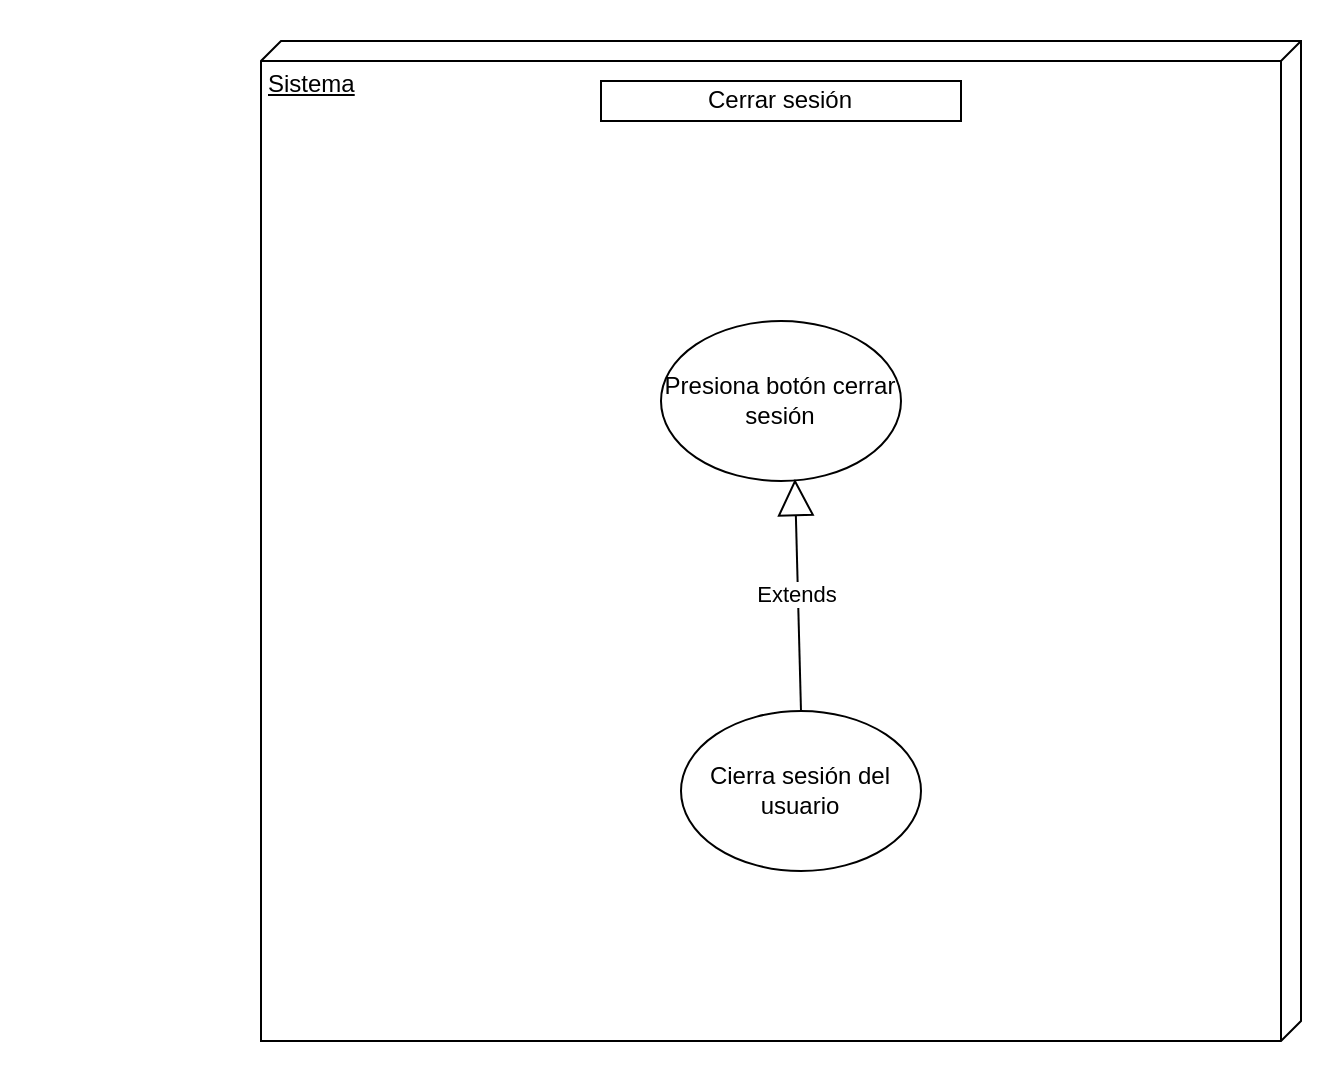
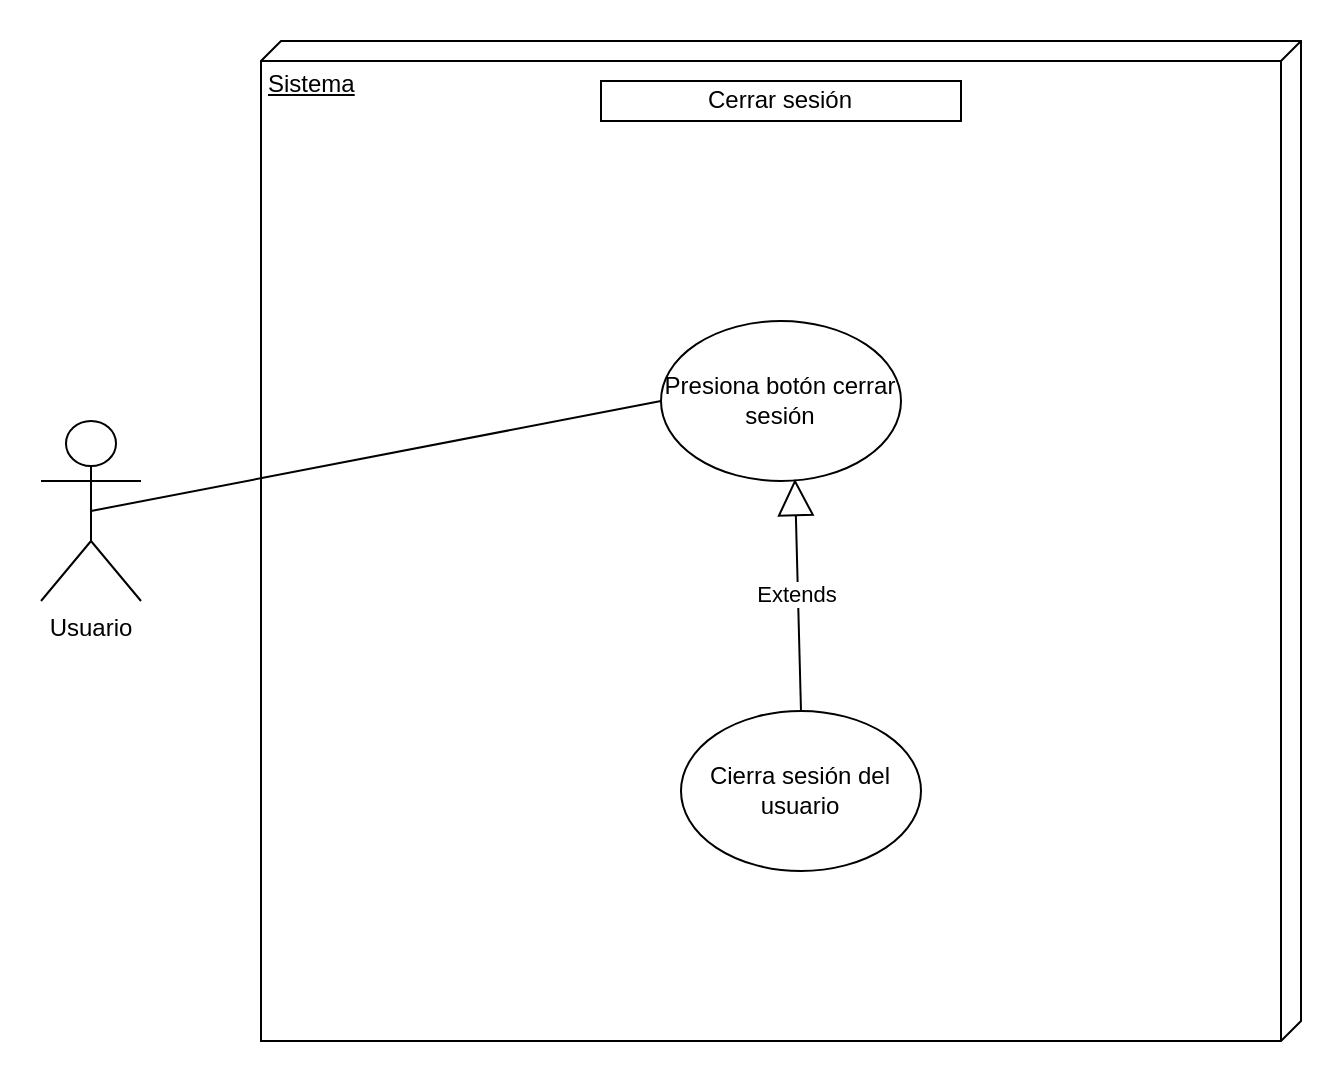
+ <mxCell id="7" value="" style="endArrow=none;html=1;rounded=0;exitX=0.5;exitY=0.5;exitDx=0;exitDy=0;exitPerimeter=0;entryX=0;entryY=0.5;entryDx=0;entryDy=0;" parent="1" source="3" target="4" edge="1"><mxGeometry width="50" height="50" relative="1" as="geometry"><mxPoint x="310" y="410" as="sourcePoint" /><mxPoint x="360" y="360" as="targetPoint" /></mxGeometry></mxCell>
+ <mxCell id="3" value="Usuario" style="shape=umlActor;verticalLabelPosition=bottom;verticalAlign=top;html=1;" parent="1" vertex="1"><mxGeometry x="20" y="210" width="50" height="90" as="geometry" /></mxCell>
